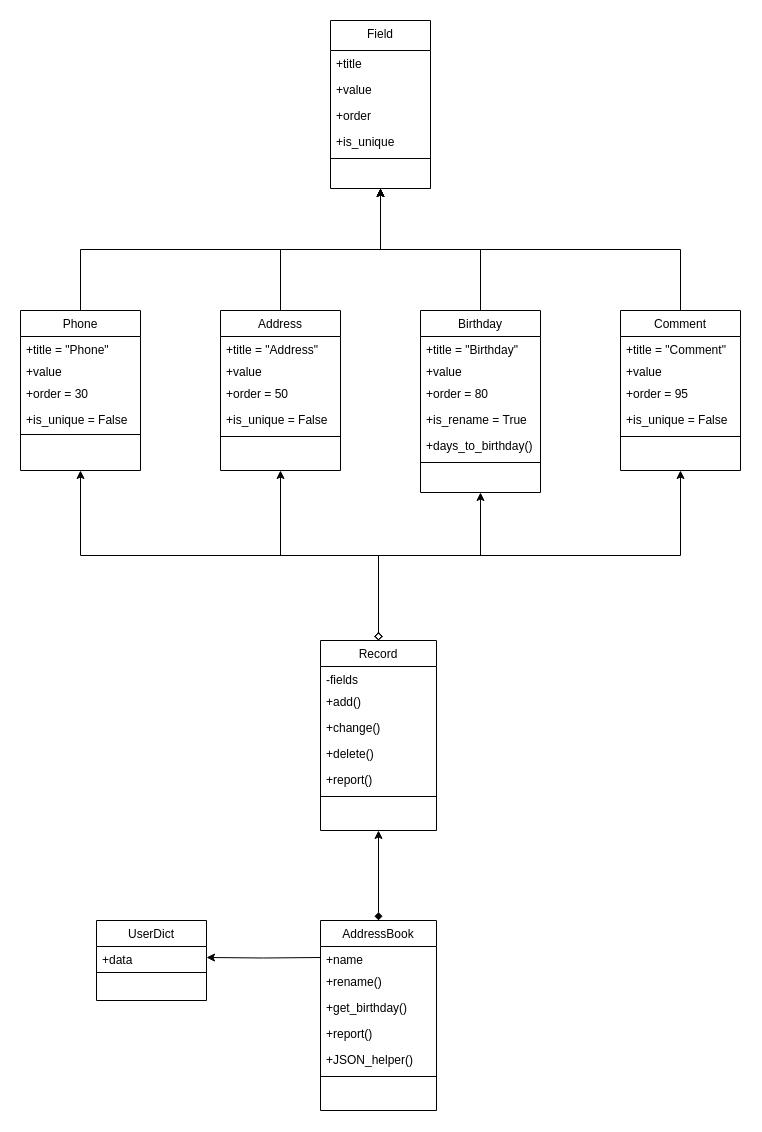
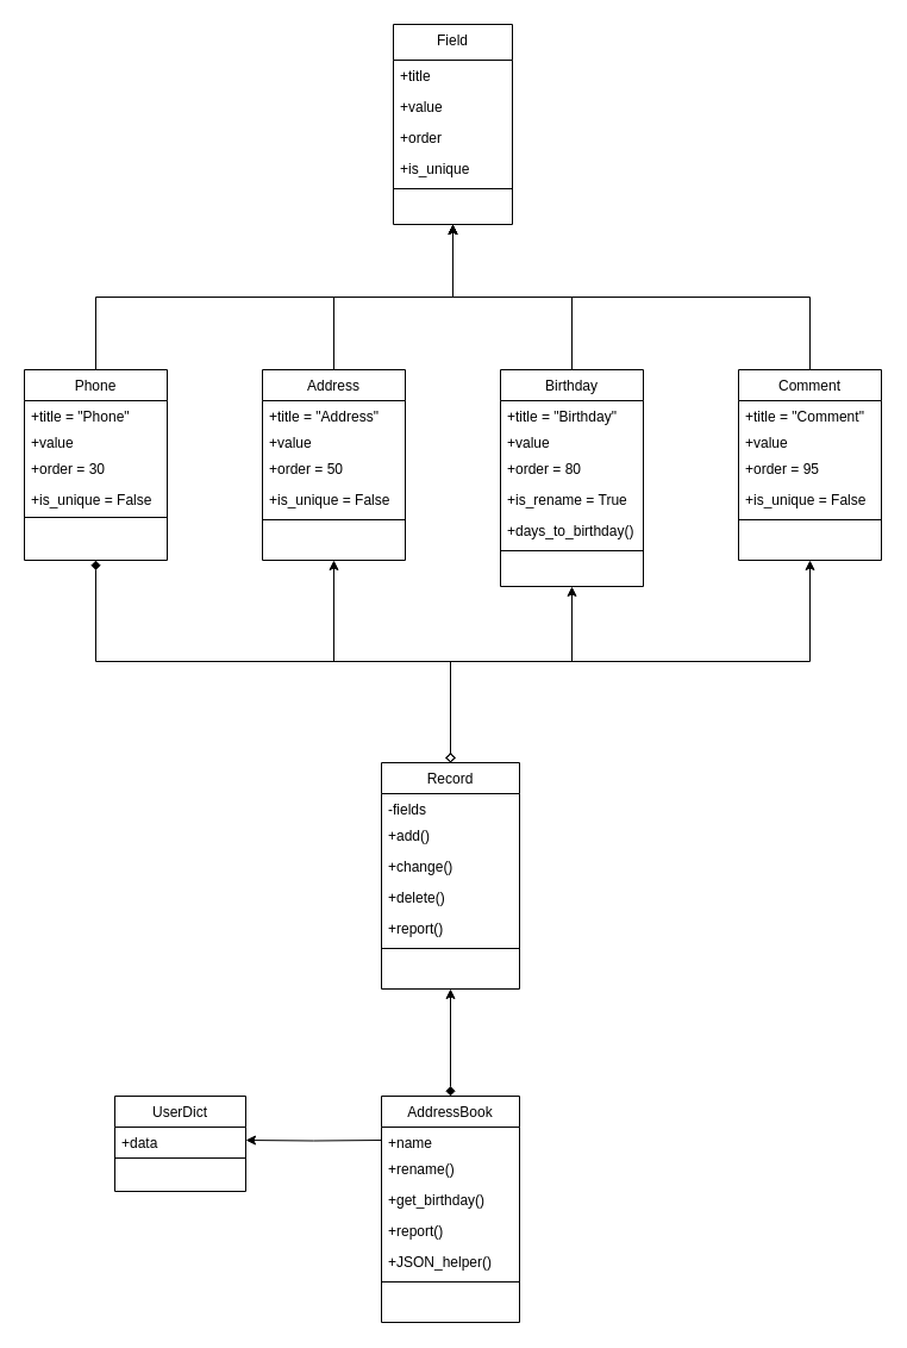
- <mxCell id="37" style="edgeStyle=orthogonalEdgeStyle;rounded=0;orthogonalLoop=1;jettySize=auto;html=1;exitX=0.5;exitY=0;exitDx=0;exitDy=0;entryX=0.5;entryY=1;entryDx=0;entryDy=0;startArrow=diamond;startFill=0;" parent="1" source="41" target="9" edge="1"><mxGeometry relative="1" as="geometry" /></mxCell>
+ <mxCell id="37" style="edgeStyle=orthogonalEdgeStyle;rounded=0;orthogonalLoop=1;jettySize=auto;html=1;exitX=0.5;exitY=0;exitDx=0;exitDy=0;entryX=0.5;entryY=1;entryDx=0;entryDy=0;startArrow=diamond;startFill=0;endArrow=diamond;" parent="1" source="41" target="9" edge="1"><mxGeometry relative="1" as="geometry" /></mxCell>
